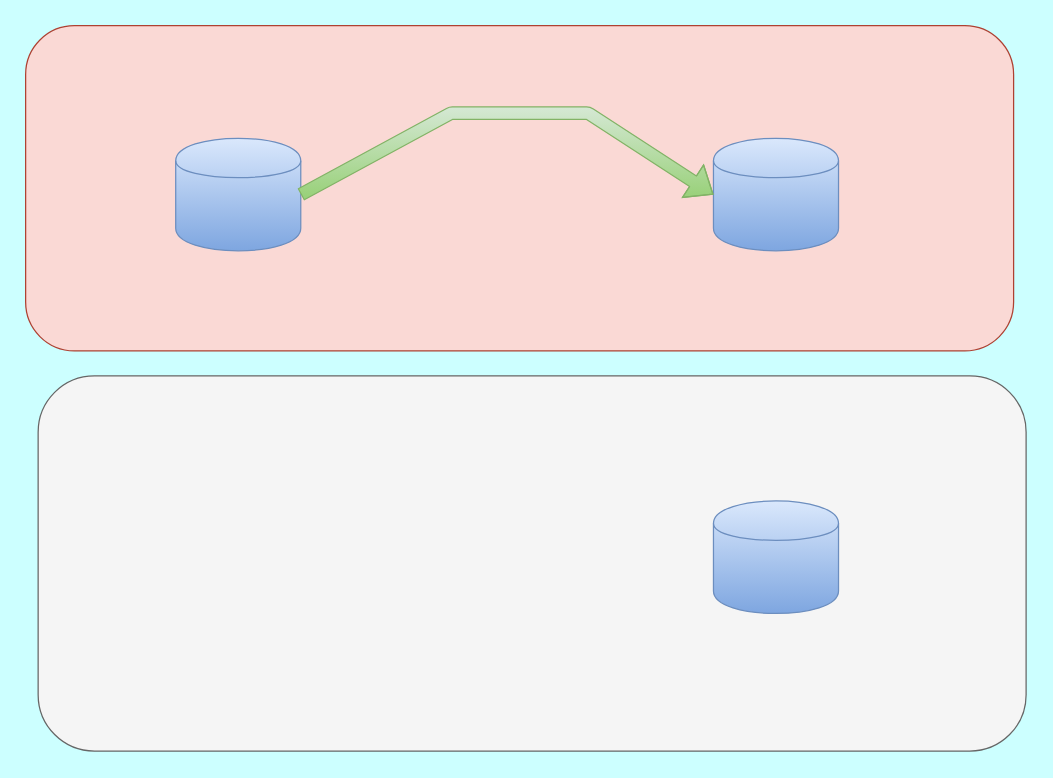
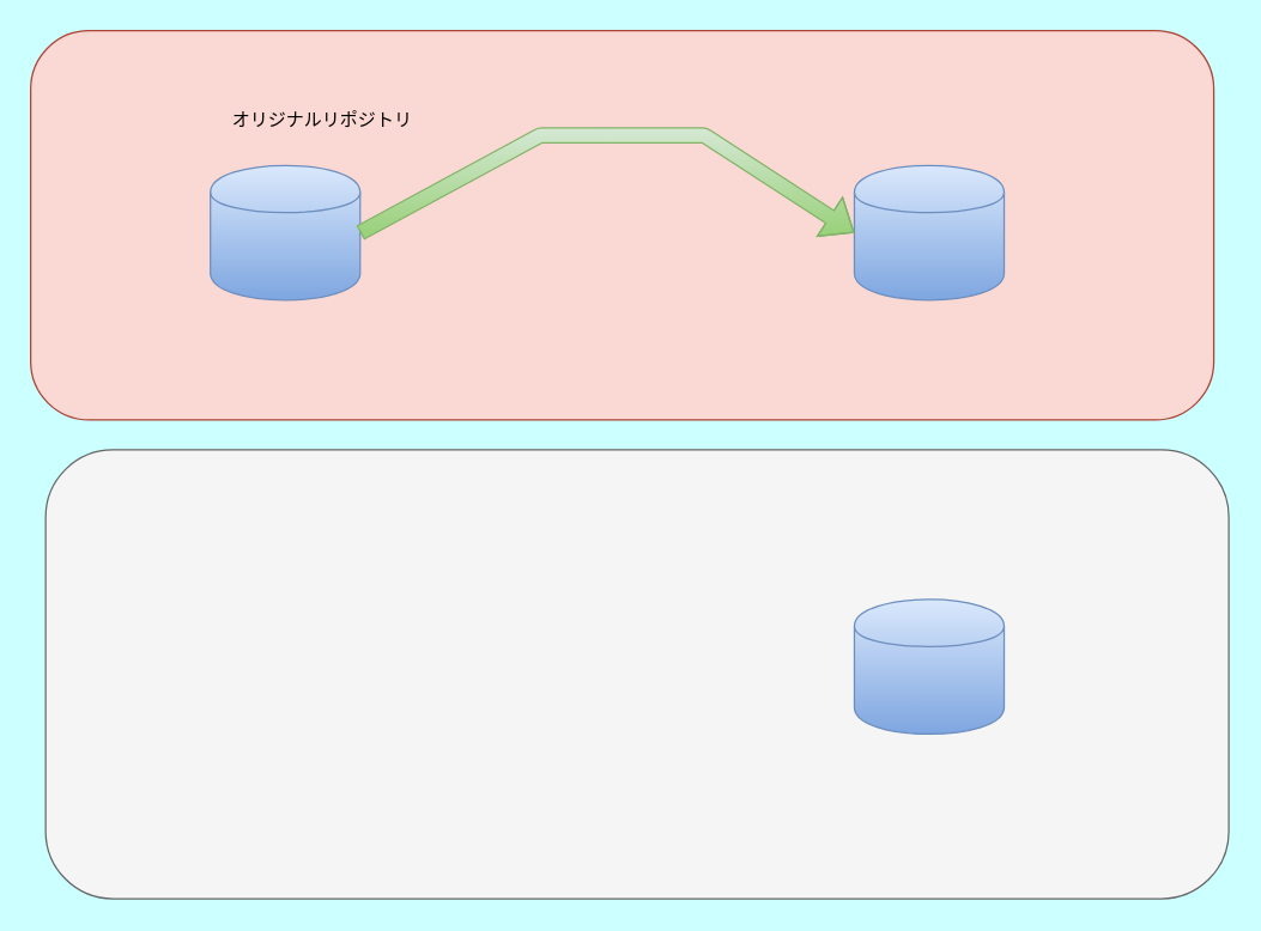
+ <mxCell id="7" value="オリジナルリポジトリ" style="text;html=1;align=center;verticalAlign=middle;whiteSpace=wrap;rounded=0;fontFamily=Helvetica;fillColor=none;fontColor=#000000;" parent="1" vertex="1"><mxGeometry x="120" y="70" width="190" height="20" as="geometry" /></mxCell>
